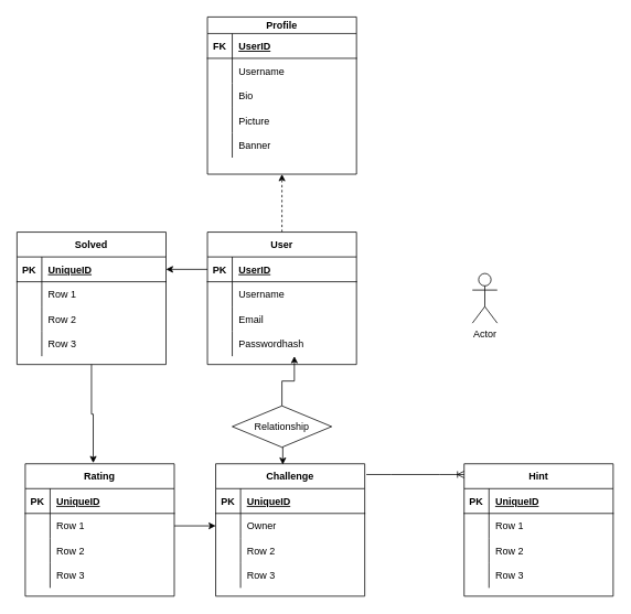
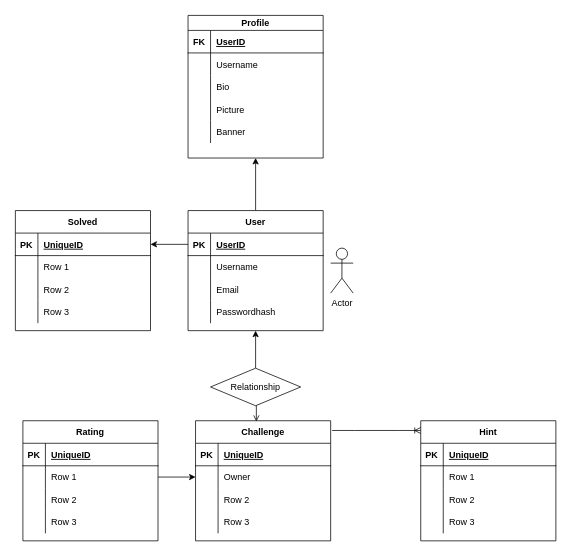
- <mxCell id="31" style="edgeStyle=orthogonalEdgeStyle;rounded=0;orthogonalLoop=1;jettySize=auto;html=1;exitX=0.5;exitY=0;exitDx=0;exitDy=0;entryX=0.5;entryY=1;entryDx=0;entryDy=0;dashed=1;" edge="1" parent="1" source="32" target="15"><mxGeometry relative="1" as="geometry" /></mxCell>
+ <mxCell id="31" style="edgeStyle=orthogonalEdgeStyle;rounded=0;orthogonalLoop=1;jettySize=auto;html=1;exitX=0.5;exitY=0;exitDx=0;exitDy=0;entryX=0.5;entryY=1;entryDx=0;entryDy=0;" edge="1" parent="1" source="32" target="15"><mxGeometry relative="1" as="geometry" /></mxCell>
- <mxCell id="91" value="Actor" style="shape=umlActor;verticalLabelPosition=bottom;verticalAlign=top;html=1;" vertex="1" parent="1"><mxGeometry x="570" y="330" width="30" height="60" as="geometry" /></mxCell>
+ <mxCell id="91" value="Actor" style="shape=umlActor;verticalLabelPosition=bottom;verticalAlign=top;html=1;" vertex="1" parent="1"><mxGeometry x="440" y="330" width="30" height="60" as="geometry" /></mxCell>
- <mxCell id="72" style="edgeStyle=orthogonalEdgeStyle;rounded=0;orthogonalLoop=1;jettySize=auto;html=1;exitX=0.5;exitY=0;exitDx=0;exitDy=0;" edge="1" parent="1" source="74" target="44"><mxGeometry relative="1" as="geometry"><mxPoint x="340" y="470" as="targetPoint" /></mxGeometry></mxCell>
+ <mxCell id="72" style="edgeStyle=orthogonalEdgeStyle;rounded=0;orthogonalLoop=1;jettySize=auto;html=1;exitX=0.5;exitY=0;exitDx=0;exitDy=0;entryX=0.5;entryY=1;entryDx=0;entryDy=0;" edge="1" parent="1" source="74" target="32"><mxGeometry relative="1" as="geometry"><mxPoint x="340" y="470" as="targetPoint" /></mxGeometry></mxCell>
- <mxCell id="75" style="edgeStyle=orthogonalEdgeStyle;rounded=0;orthogonalLoop=1;jettySize=auto;html=1;exitX=0.5;exitY=1;exitDx=0;exitDy=0;entryX=0.456;entryY=-0.006;entryDx=0;entryDy=0;entryPerimeter=0;" edge="1" parent="1" source="76" target="58"><mxGeometry relative="1" as="geometry" /></mxCell>
- <mxCell id="73" style="edgeStyle=orthogonalEdgeStyle;rounded=0;orthogonalLoop=1;jettySize=auto;html=1;exitX=0.5;exitY=1;exitDx=0;exitDy=0;entryX=0.45;entryY=0.006;entryDx=0;entryDy=0;entryPerimeter=0;" edge="1" parent="1" source="74" target="45"><mxGeometry relative="1" as="geometry" /></mxCell>
+ <mxCell id="73" style="edgeStyle=orthogonalEdgeStyle;rounded=0;orthogonalLoop=1;jettySize=auto;html=1;exitX=0.5;exitY=1;exitDx=0;exitDy=0;entryX=0.45;entryY=0.006;entryDx=0;entryDy=0;entryPerimeter=0;endArrow=open;" edge="1" parent="1" source="74" target="45"><mxGeometry relative="1" as="geometry" /></mxCell>
